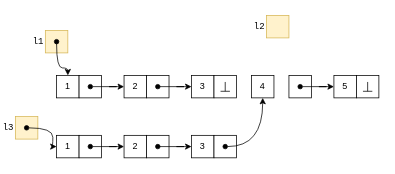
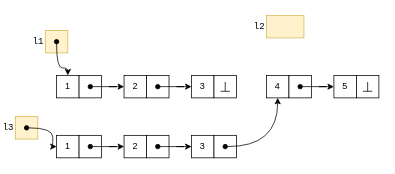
- <mxCell id="15" value="l2" style="rounded=0;whiteSpace=wrap;html=1;align=right;labelPosition=left;verticalLabelPosition=middle;verticalAlign=middle;fontFamily=Courier New;fillColor=#fff2cc;strokeColor=#d6b656;" parent="1" vertex="1"><mxGeometry x="355" y="20" width="30" height="30" as="geometry" /></mxCell>
+ <mxCell id="15" value="l2" style="rounded=0;whiteSpace=wrap;html=1;align=right;labelPosition=left;verticalLabelPosition=middle;verticalAlign=middle;fontFamily=Courier New;fillColor=#fff2cc;strokeColor=#d6b656;" parent="1" vertex="1"><mxGeometry x="355" y="20" width="50" height="30" as="geometry" /></mxCell>
- <mxCell id="16" value="4" style="rounded=0;whiteSpace=wrap;html=1;" parent="1" vertex="1"><mxGeometry x="335" y="100" width="30" height="30" as="geometry" /></mxCell>
+ <mxCell id="16" value="4" style="rounded=0;whiteSpace=wrap;html=1;" parent="1" vertex="1"><mxGeometry x="355" y="100" width="30" height="30" as="geometry" /></mxCell>
